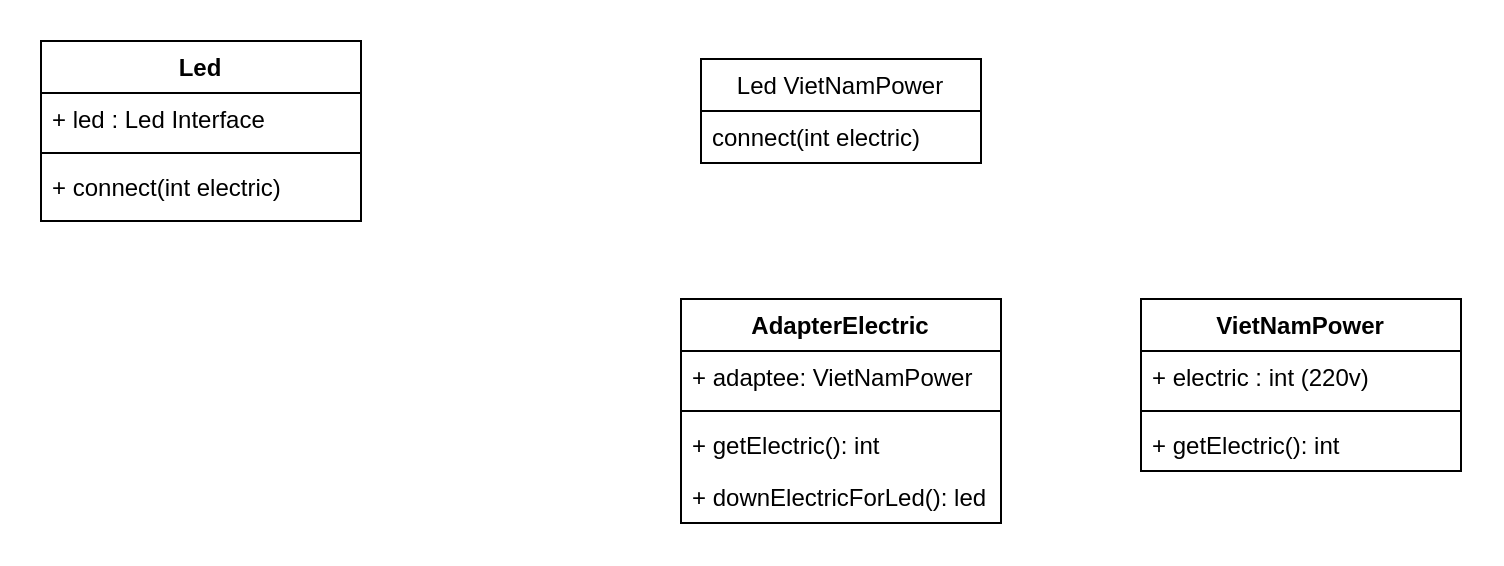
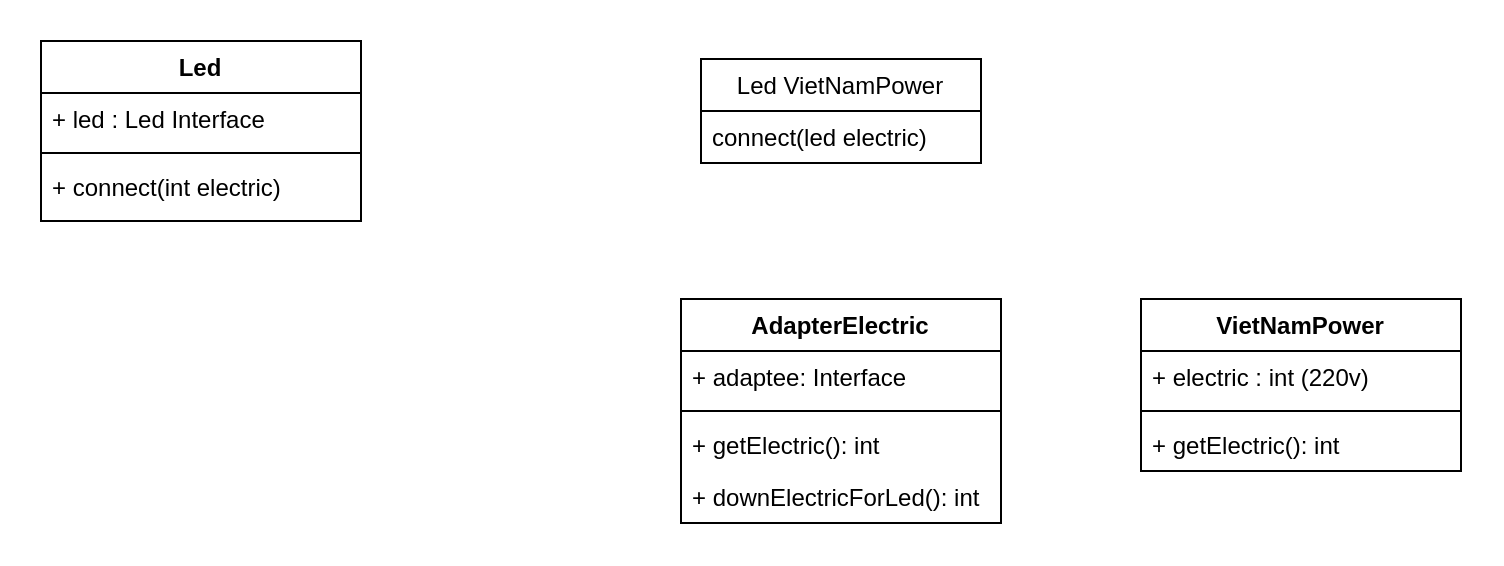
- <mxCell id="7" value="connect(int electric)" style="text;strokeColor=none;fillColor=none;align=left;verticalAlign=top;spacingLeft=4;spacingRight=4;overflow=hidden;rotatable=0;points=[[0,0.5],[1,0.5]];portConstraint=eastwest;" vertex="1" parent="6"><mxGeometry y="26" width="140" height="26" as="geometry" /></mxCell>
+ <mxCell id="7" value="connect(led electric)" style="text;strokeColor=none;fillColor=none;align=left;verticalAlign=top;spacingLeft=4;spacingRight=4;overflow=hidden;rotatable=0;points=[[0,0.5],[1,0.5]];portConstraint=eastwest;" vertex="1" parent="6"><mxGeometry y="26" width="140" height="26" as="geometry" /></mxCell>
- <mxCell id="13" value="+ adaptee: VietNamPower" style="text;strokeColor=none;fillColor=none;align=left;verticalAlign=top;spacingLeft=4;spacingRight=4;overflow=hidden;rotatable=0;points=[[0,0.5],[1,0.5]];portConstraint=eastwest;" vertex="1" parent="12"><mxGeometry y="26" width="160" height="26" as="geometry" /></mxCell>
+ <mxCell id="13" value="+ adaptee: Interface" style="text;strokeColor=none;fillColor=none;align=left;verticalAlign=top;spacingLeft=4;spacingRight=4;overflow=hidden;rotatable=0;points=[[0,0.5],[1,0.5]];portConstraint=eastwest;" vertex="1" parent="12"><mxGeometry y="26" width="160" height="26" as="geometry" /></mxCell>
- <mxCell id="16" value="+ downElectricForLed(): led" style="text;strokeColor=none;fillColor=none;align=left;verticalAlign=top;spacingLeft=4;spacingRight=4;overflow=hidden;rotatable=0;points=[[0,0.5],[1,0.5]];portConstraint=eastwest;" vertex="1" parent="12"><mxGeometry y="86" width="160" height="26" as="geometry" /></mxCell>
+ <mxCell id="16" value="+ downElectricForLed(): int" style="text;strokeColor=none;fillColor=none;align=left;verticalAlign=top;spacingLeft=4;spacingRight=4;overflow=hidden;rotatable=0;points=[[0,0.5],[1,0.5]];portConstraint=eastwest;" vertex="1" parent="12"><mxGeometry y="86" width="160" height="26" as="geometry" /></mxCell>
